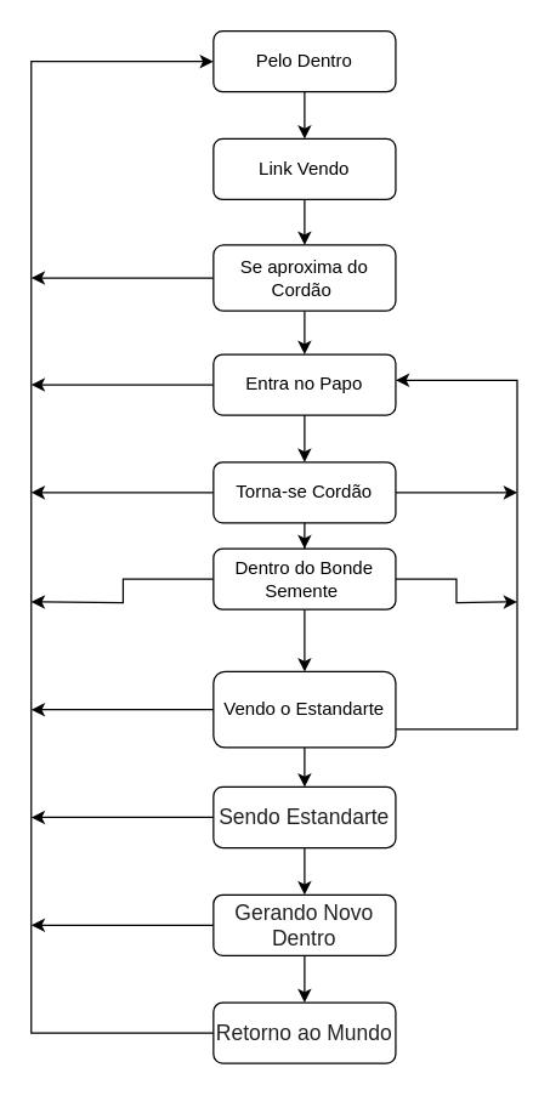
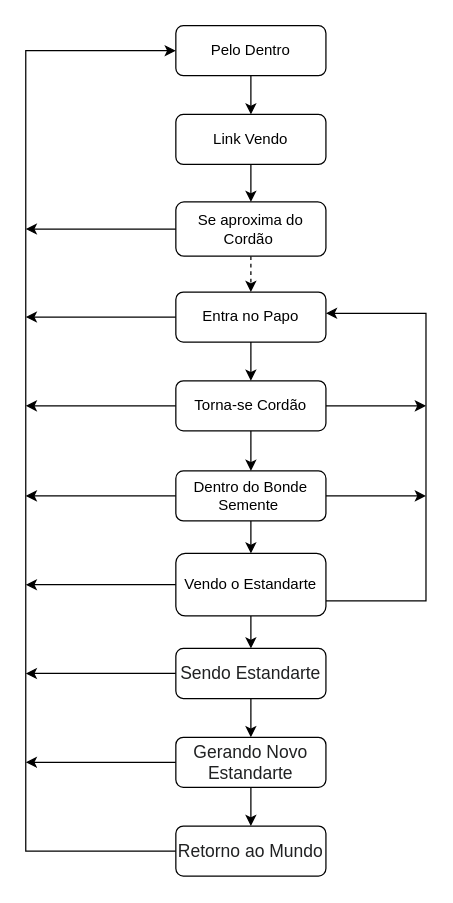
- <mxCell id="10" value="&lt;span style=&quot;color: rgb(0 , 0 , 0) ; font-family: &amp;#34;helvetica&amp;#34; ; font-size: 12px ; font-style: normal ; font-weight: 400 ; letter-spacing: normal ; text-align: center ; text-indent: 0px ; text-transform: none ; word-spacing: 0px ; background-color: rgb(248 , 249 , 250) ; display: inline ; float: none&quot;&gt;&lt;br&gt;&lt;/span&gt;" style="edgeStyle=orthogonalEdgeStyle;rounded=0;orthogonalLoop=1;jettySize=auto;html=1;entryX=0.5;entryY=0;entryDx=0;entryDy=0;" parent="1" source="12" target="15" edge="1"><mxGeometry x="1" y="11" relative="1" as="geometry"><mxPoint x="320" y="310" as="targetPoint" /><Array as="points"><mxPoint x="200" y="210" /></Array><mxPoint x="-6" y="10" as="offset" /></mxGeometry></mxCell>
+ <mxCell id="10" value="&lt;span style=&quot;color: rgb(0 , 0 , 0) ; font-family: &amp;#34;helvetica&amp;#34; ; font-size: 12px ; font-style: normal ; font-weight: 400 ; letter-spacing: normal ; text-align: center ; text-indent: 0px ; text-transform: none ; word-spacing: 0px ; background-color: rgb(248 , 249 , 250) ; display: inline ; float: none&quot;&gt;&lt;br&gt;&lt;/span&gt;" style="edgeStyle=orthogonalEdgeStyle;rounded=0;orthogonalLoop=1;jettySize=auto;html=1;entryX=0.5;entryY=0;entryDx=0;entryDy=0;dashed=1;" parent="1" source="12" target="15" edge="1"><mxGeometry x="1" y="11" relative="1" as="geometry"><mxPoint x="320" y="310" as="targetPoint" /><Array as="points"><mxPoint x="200" y="210" /></Array><mxPoint x="-6" y="10" as="offset" /></mxGeometry></mxCell>
- <mxCell id="19" value="Dentro do Bonde Semente&amp;nbsp;" style="rounded=1;whiteSpace=wrap;html=1;fontSize=12;glass=0;strokeWidth=1;shadow=0;" parent="1" vertex="1"><mxGeometry x="140" y="361" width="120" height="40" as="geometry" /></mxCell>
+ <mxCell id="19" value="Dentro do Bonde Semente&amp;nbsp;" style="rounded=1;whiteSpace=wrap;html=1;fontSize=12;glass=0;strokeWidth=1;shadow=0;" parent="1" vertex="1"><mxGeometry x="140" y="376" width="120" height="40" as="geometry" /></mxCell>
- <mxCell id="29" value="&lt;span style=&quot;color: rgb(32 , 33 , 34) ; font-family: sans-serif ; font-size: 14px ; background-color: rgb(255 , 255 , 255)&quot;&gt;Gerando Novo Dentro&lt;/span&gt;" style="rounded=1;whiteSpace=wrap;html=1;fontSize=12;glass=0;strokeWidth=1;shadow=0;" parent="1" vertex="1"><mxGeometry x="140" y="589" width="120" height="40" as="geometry" /></mxCell>
+ <mxCell id="29" value="&lt;span style=&quot;color: rgb(32 , 33 , 34) ; font-family: sans-serif ; font-size: 14px ; background-color: rgb(255 , 255 , 255)&quot;&gt;Gerando Novo Estandarte&lt;/span&gt;" style="rounded=1;whiteSpace=wrap;html=1;fontSize=12;glass=0;strokeWidth=1;shadow=0;" parent="1" vertex="1"><mxGeometry x="140" y="589" width="120" height="40" as="geometry" /></mxCell>
